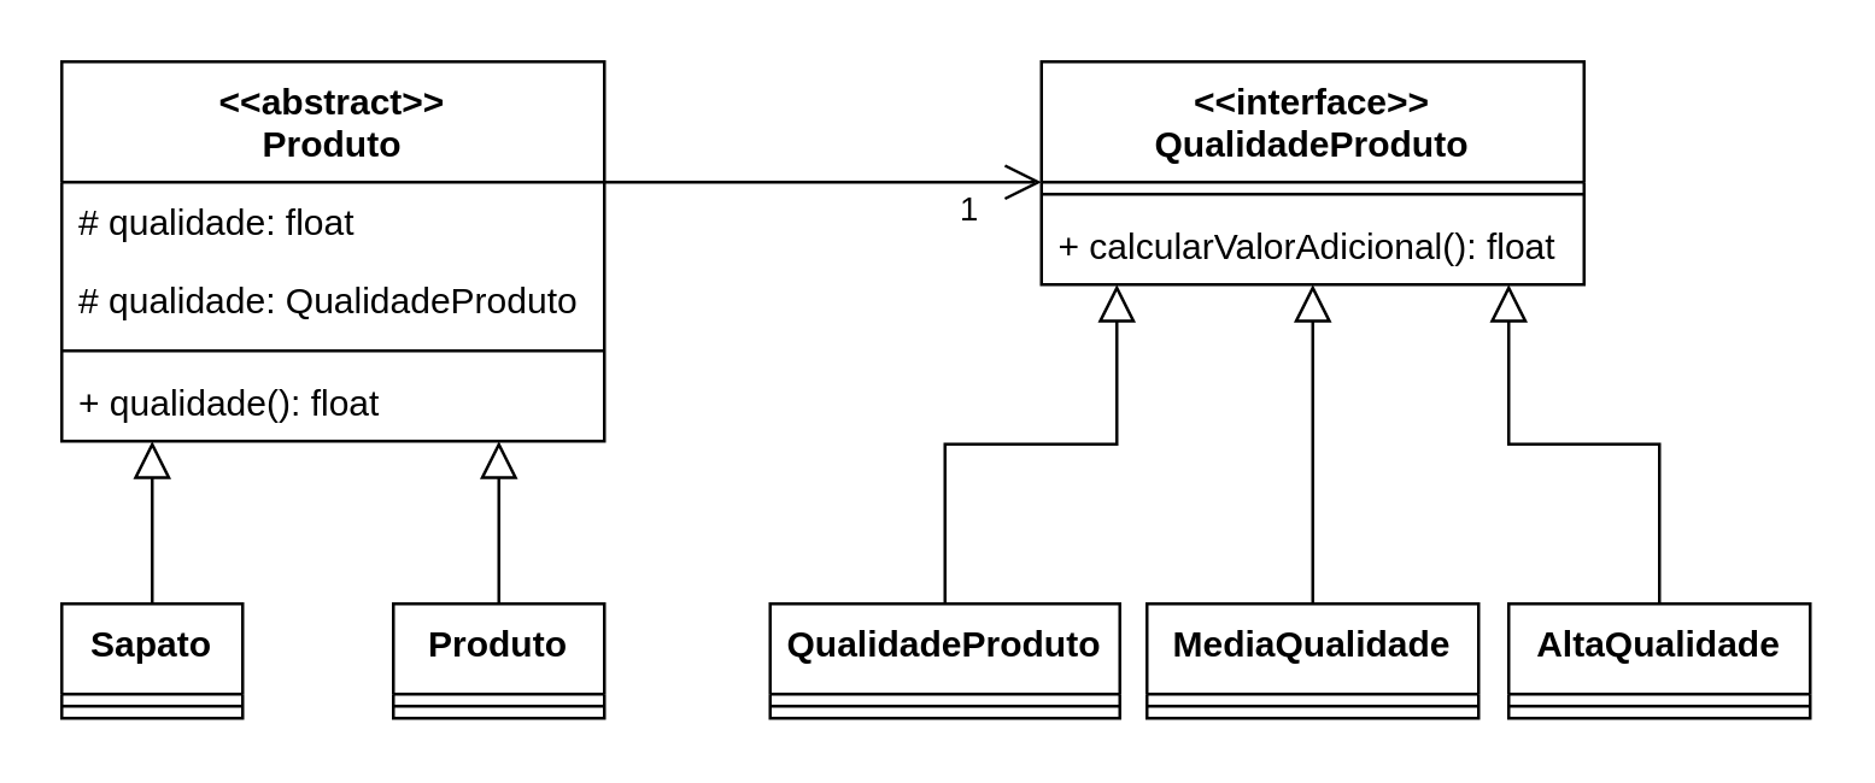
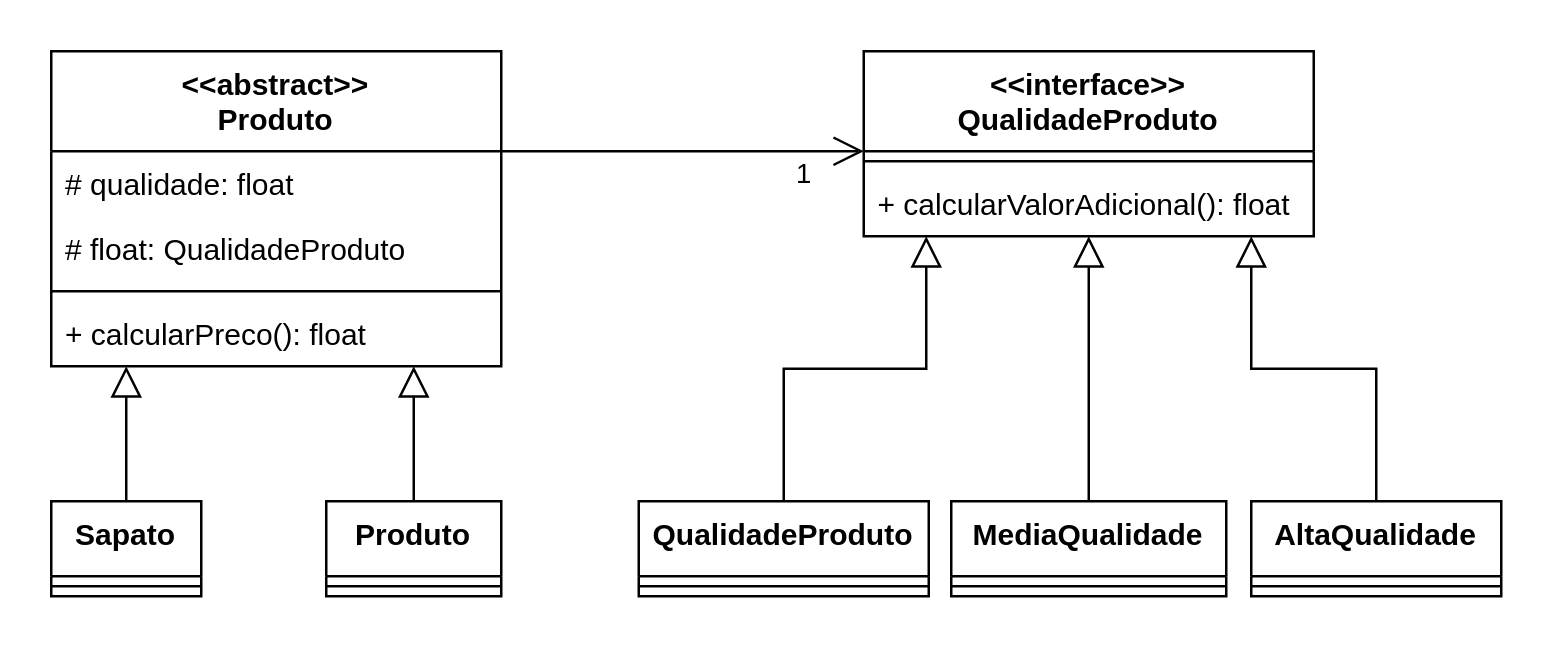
- <mxCell id="6" value="# qualidade: QualidadeProduto" style="text;strokeColor=none;fillColor=none;align=left;verticalAlign=top;spacingLeft=4;spacingRight=4;overflow=hidden;rotatable=0;points=[[0,0.5],[1,0.5]];portConstraint=eastwest;" parent="4" vertex="1"><mxGeometry y="66" width="180" height="26" as="geometry" /></mxCell>
+ <mxCell id="6" value="# float: QualidadeProduto" style="text;strokeColor=none;fillColor=none;align=left;verticalAlign=top;spacingLeft=4;spacingRight=4;overflow=hidden;rotatable=0;points=[[0,0.5],[1,0.5]];portConstraint=eastwest;" parent="4" vertex="1"><mxGeometry y="66" width="180" height="26" as="geometry" /></mxCell>
- <mxCell id="8" value="+ qualidade(): float" style="text;strokeColor=none;fillColor=none;align=left;verticalAlign=top;spacingLeft=4;spacingRight=4;overflow=hidden;rotatable=0;points=[[0,0.5],[1,0.5]];portConstraint=eastwest;" parent="4" vertex="1"><mxGeometry y="100" width="180" height="26" as="geometry" /></mxCell>
+ <mxCell id="8" value="+ calcularPreco(): float" style="text;strokeColor=none;fillColor=none;align=left;verticalAlign=top;spacingLeft=4;spacingRight=4;overflow=hidden;rotatable=0;points=[[0,0.5],[1,0.5]];portConstraint=eastwest;" parent="4" vertex="1"><mxGeometry y="100" width="180" height="26" as="geometry" /></mxCell>
